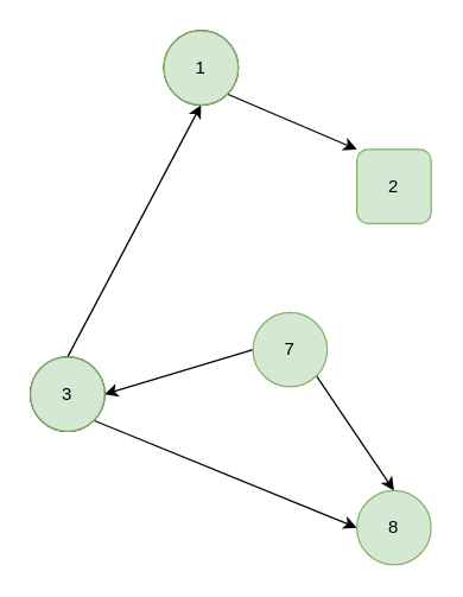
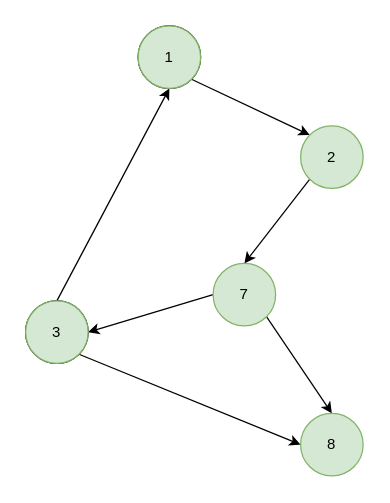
- <mxCell id="5" value="2" style="whiteSpace=wrap;html=1;fillColor=#d5e8d4;strokeColor=#82b366;rounded=1;" vertex="1" parent="1"><mxGeometry x="240" y="100" width="50" height="50" as="geometry" /></mxCell>
+ <mxCell id="5" value="2" style="ellipse;whiteSpace=wrap;html=1;fillColor=#d5e8d4;strokeColor=#82b366;" vertex="1" parent="1"><mxGeometry x="240" y="100" width="50" height="50" as="geometry" /></mxCell>
+ <mxCell id="4" style="edgeStyle=none;rounded=0;orthogonalLoop=1;jettySize=auto;html=1;exitX=0;exitY=1;exitDx=0;exitDy=0;entryX=0.5;entryY=0;entryDx=0;entryDy=0;" edge="1" parent="1" source="5" target="11"><mxGeometry relative="1" as="geometry" /></mxCell>
